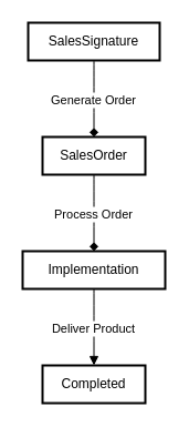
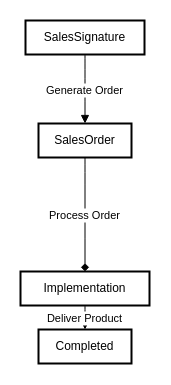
- <mxCell id="6" value="Generate Order" style="curved=1;startArrow=none;endArrow=diamond;exitX=0.5;exitY=1;entryX=0.5;entryY=0;" edge="1" parent="1" source="2" target="3"><mxGeometry relative="1" as="geometry"><Array as="points" /></mxGeometry></mxCell>
+ <mxCell id="6" value="Generate Order" style="curved=1;startArrow=none;endArrow=block;exitX=0.5;exitY=1;entryX=0.5;entryY=0;" edge="1" parent="1" source="2" target="3"><mxGeometry relative="1" as="geometry"><Array as="points" /></mxGeometry></mxCell>
- <mxCell id="4" value="Implementation" style="whiteSpace=wrap;strokeWidth=2;" vertex="1" parent="1"><mxGeometry y="226" width="129" height="34" as="geometry" x="20" /></mxCell>
+ <mxCell id="4" value="Implementation" style="whiteSpace=wrap;strokeWidth=2;" vertex="1" parent="1"><mxGeometry x="20" y="271" width="129" height="34" as="geometry" /></mxCell>
